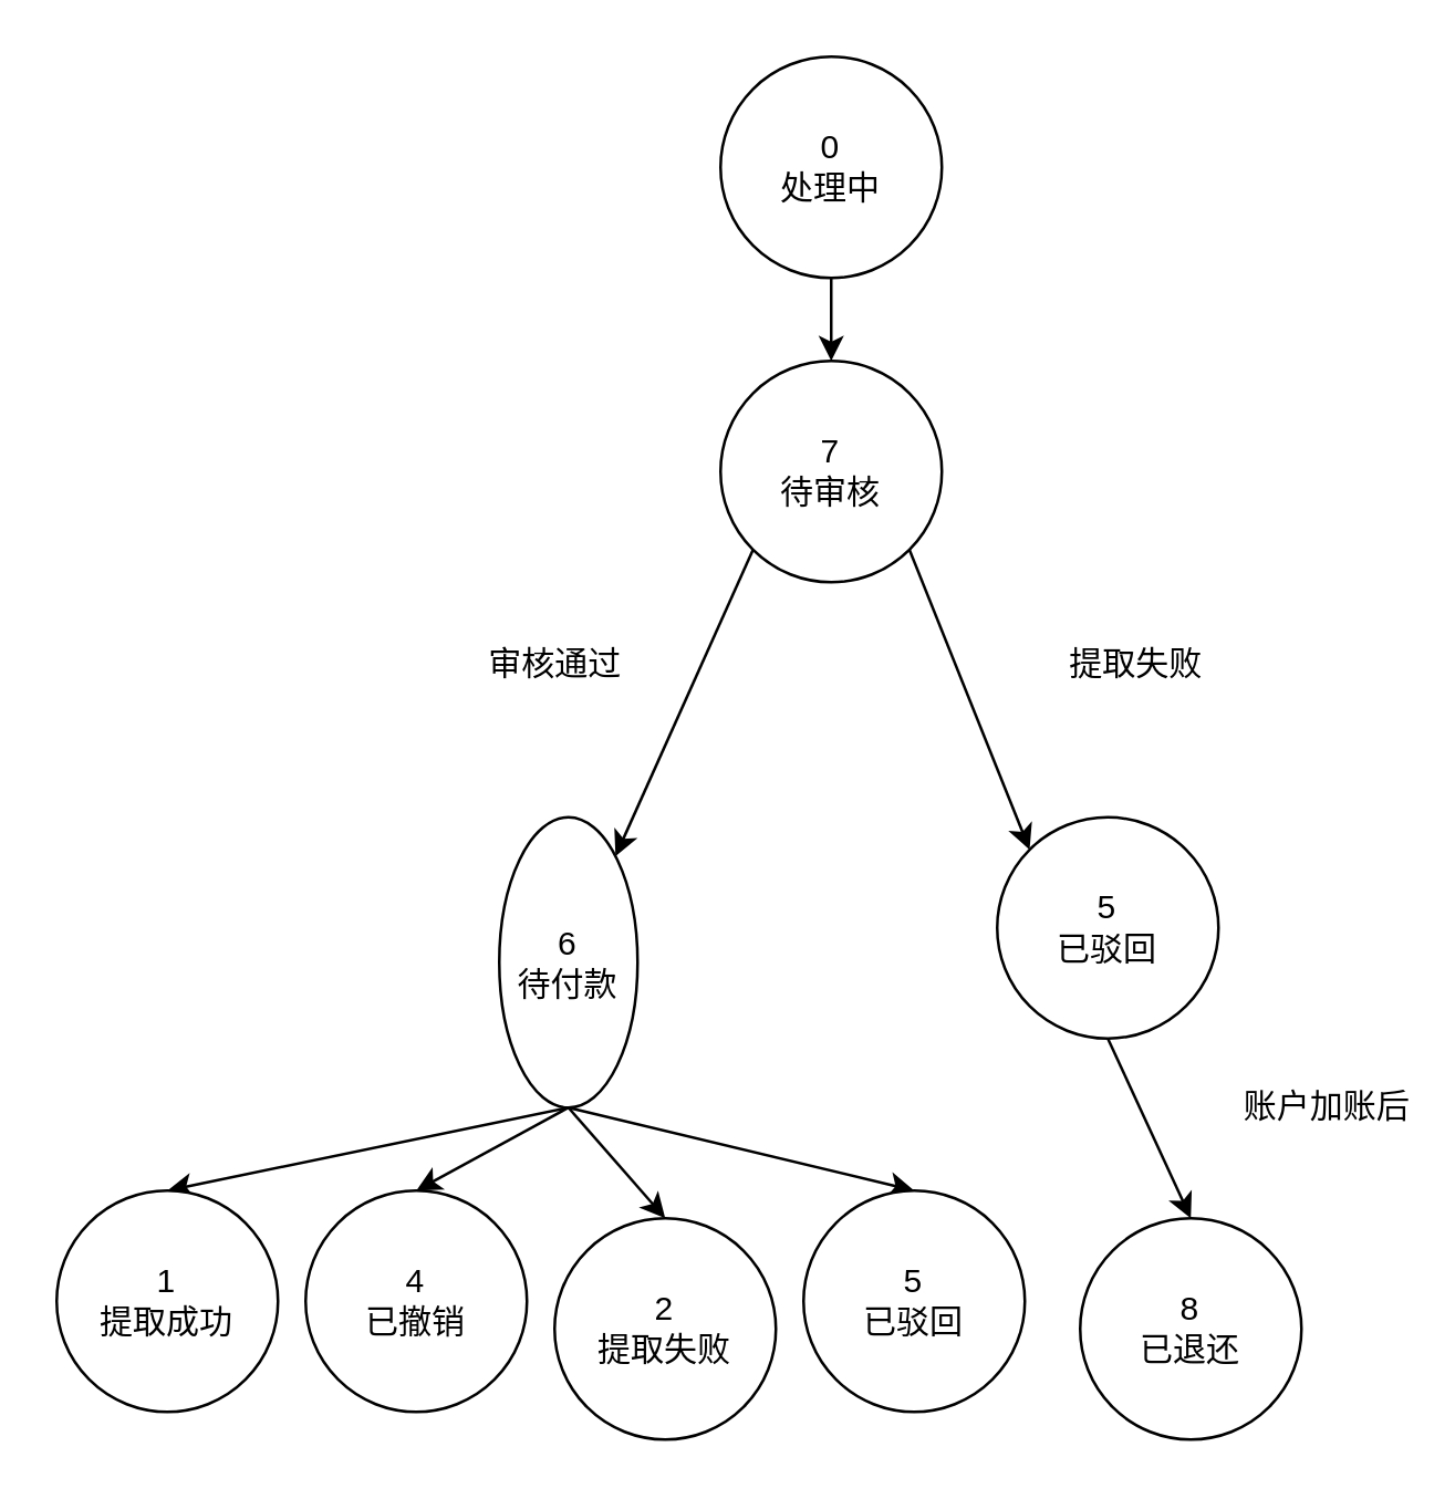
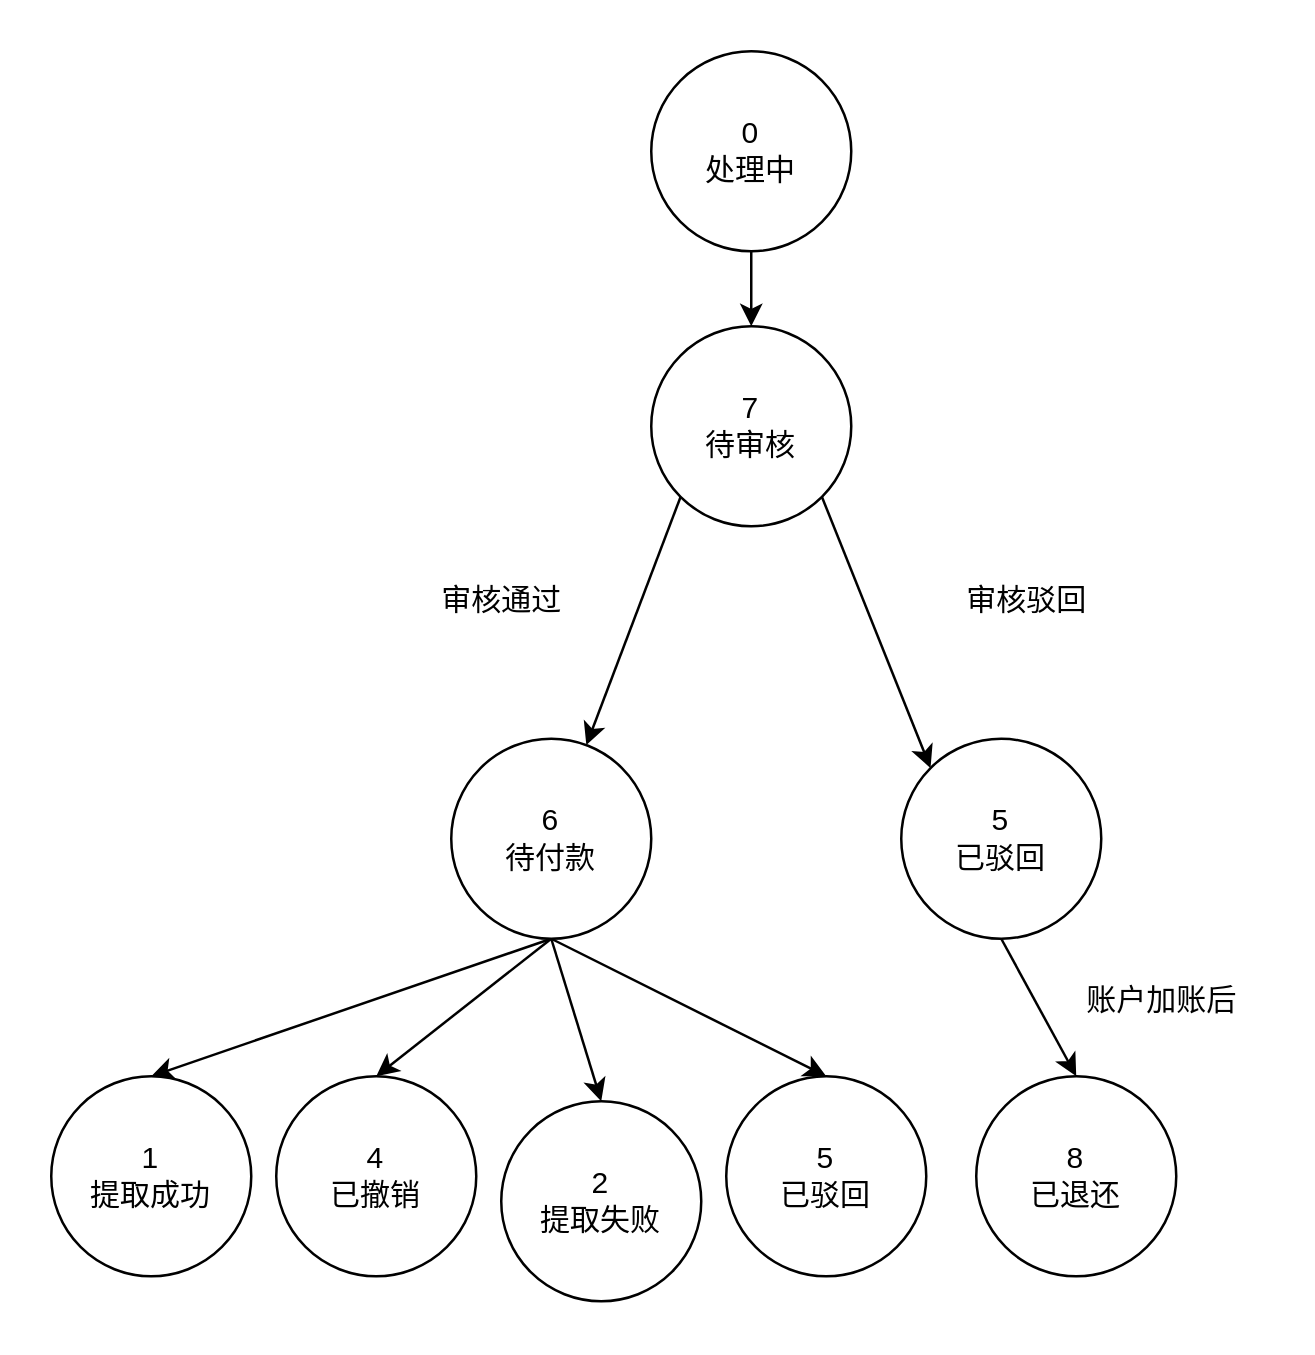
- <mxCell id="15" value="提取失败" style="text;html=1;align=center;verticalAlign=middle;resizable=0;points=[];autosize=1;strokeColor=none;" vertex="1" parent="1"><mxGeometry x="380" y="230" width="60" height="20" as="geometry" /></mxCell>
+ <mxCell id="15" value="审核驳回" style="text;html=1;align=center;verticalAlign=middle;resizable=0;points=[];autosize=1;strokeColor=none;" vertex="1" parent="1"><mxGeometry x="380" y="230" width="60" height="20" as="geometry" /></mxCell>
- <mxCell id="11" value="6&lt;br&gt;待付款" style="ellipse;whiteSpace=wrap;html=1;aspect=fixed;" vertex="1" parent="1"><mxGeometry x="180" y="295" width="50" height="105" as="geometry" /></mxCell>
+ <mxCell id="11" value="6&lt;br&gt;待付款" style="ellipse;whiteSpace=wrap;html=1;aspect=fixed;" vertex="1" parent="1"><mxGeometry x="180" y="295" width="80" height="80" as="geometry" /></mxCell>
- <mxCell id="17" value="账户加账后" style="text;html=1;align=center;verticalAlign=middle;resizable=0;points=[];autosize=1;strokeColor=none;" vertex="1" parent="1"><mxGeometry x="439" y="390" width="80" height="20" as="geometry" /></mxCell>
+ <mxCell id="17" value="账户加账后" style="text;html=1;align=center;verticalAlign=middle;resizable=0;points=[];autosize=1;strokeColor=none;" vertex="1" parent="1"><mxGeometry x="424" y="390" width="80" height="20" as="geometry" /></mxCell>
- <mxCell id="16" value="8&lt;br&gt;已退还" style="ellipse;whiteSpace=wrap;html=1;aspect=fixed;" vertex="1" parent="1"><mxGeometry x="390" y="440" width="80" height="80" as="geometry" /></mxCell>
+ <mxCell id="16" value="8&lt;br&gt;已退还" style="ellipse;whiteSpace=wrap;html=1;aspect=fixed;" vertex="1" parent="1"><mxGeometry x="390" y="430" width="80" height="80" as="geometry" /></mxCell>
